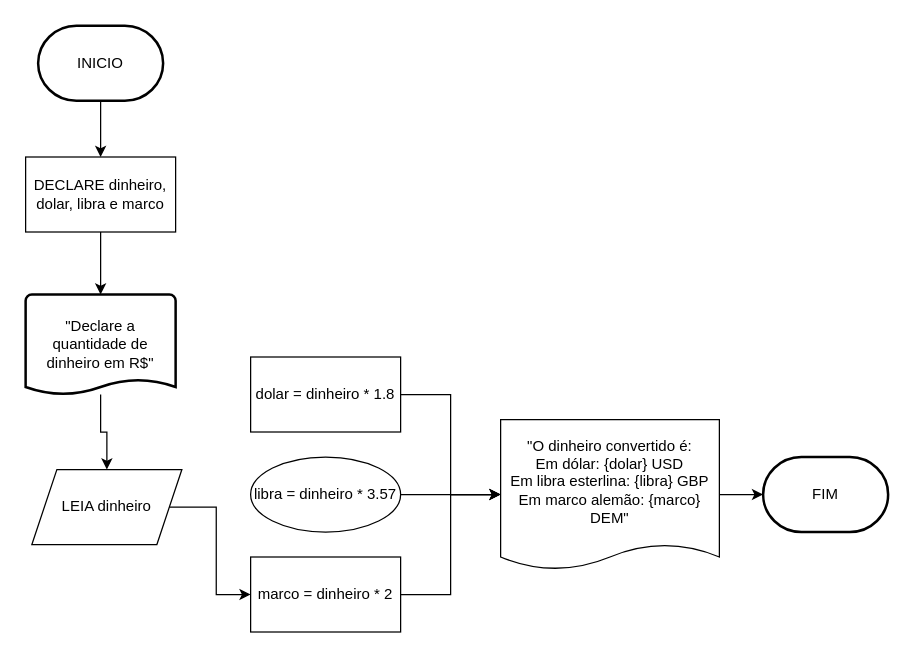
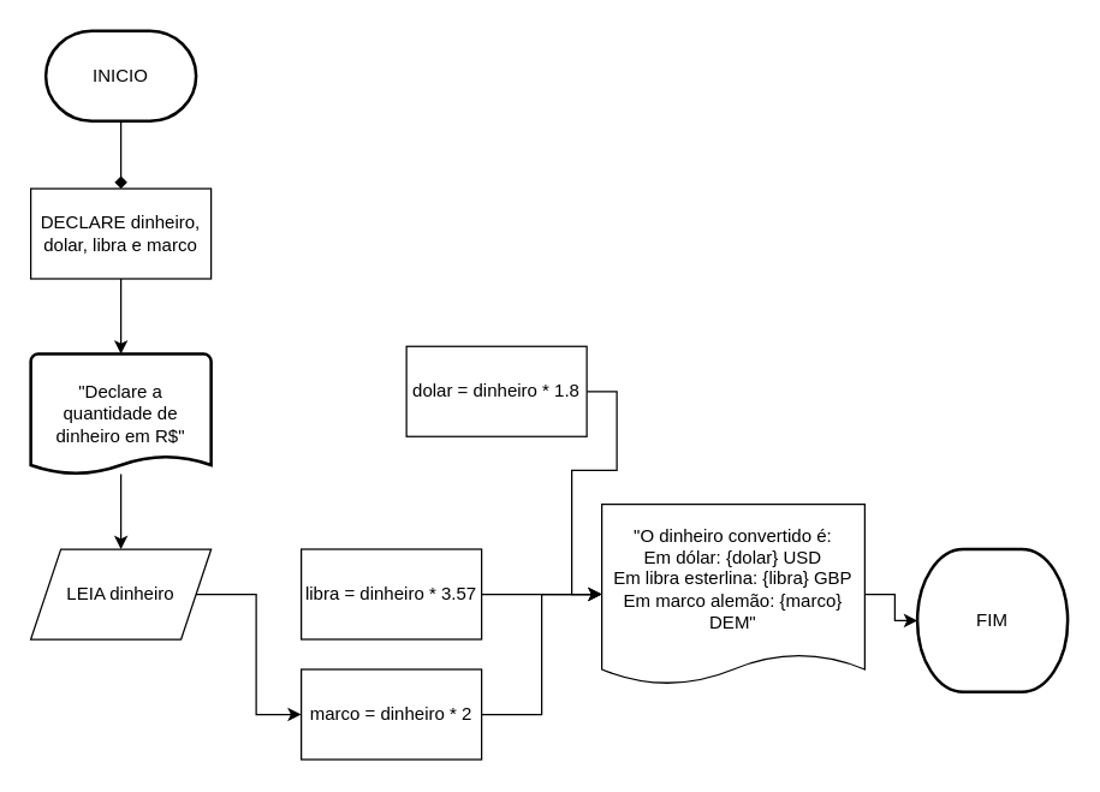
- <mxCell id="3" value="" style="edgeStyle=orthogonalEdgeStyle;rounded=0;orthogonalLoop=1;jettySize=auto;html=1;" edge="1" parent="1" source="4" target="6"><mxGeometry relative="1" as="geometry" /></mxCell>
+ <mxCell id="3" value="" style="edgeStyle=orthogonalEdgeStyle;rounded=0;orthogonalLoop=1;jettySize=auto;html=1;endArrow=diamond;" edge="1" parent="1" source="4" target="6"><mxGeometry relative="1" as="geometry" /></mxCell>
- <mxCell id="16" value="dolar = dinheiro * 1.8" style="rounded=0;whiteSpace=wrap;html=1;" vertex="1" parent="1"><mxGeometry x="200" y="285" width="120" height="60" as="geometry" /></mxCell>
+ <mxCell id="16" value="dolar = dinheiro * 1.8" style="rounded=0;whiteSpace=wrap;html=1;" vertex="1" parent="1"><mxGeometry x="270" y="230" width="120" height="60" as="geometry" /></mxCell>
- <mxCell id="12" value="libra = dinheiro * 3.57" style="ellipse;whiteSpace=wrap;html=1;" vertex="1" parent="1"><mxGeometry x="200" y="365" width="120" height="60" as="geometry" /></mxCell>
+ <mxCell id="12" value="libra = dinheiro * 3.57" style="rounded=0;whiteSpace=wrap;html=1;" vertex="1" parent="1"><mxGeometry x="200" y="365" width="120" height="60" as="geometry" /></mxCell>
- <mxCell id="2" value="FIM" style="strokeWidth=2;html=1;shape=mxgraph.flowchart.terminator;whiteSpace=wrap;" vertex="1" parent="1"><mxGeometry x="610" y="365" width="100" height="60" as="geometry" /></mxCell>
+ <mxCell id="2" value="FIM" style="strokeWidth=2;html=1;shape=mxgraph.flowchart.terminator;whiteSpace=wrap;" vertex="1" parent="1"><mxGeometry x="610" y="365" width="100" height="95" as="geometry" /></mxCell>
- <mxCell id="10" value="LEIA dinheiro" style="shape=parallelogram;perimeter=parallelogramPerimeter;whiteSpace=wrap;html=1;fixedSize=1;" vertex="1" parent="1"><mxGeometry x="25" y="375" width="120" height="60" as="geometry" /></mxCell>
+ <mxCell id="10" value="LEIA dinheiro" style="shape=parallelogram;perimeter=parallelogramPerimeter;whiteSpace=wrap;html=1;fixedSize=1;" vertex="1" parent="1"><mxGeometry x="20" y="365" width="120" height="60" as="geometry" /></mxCell>
